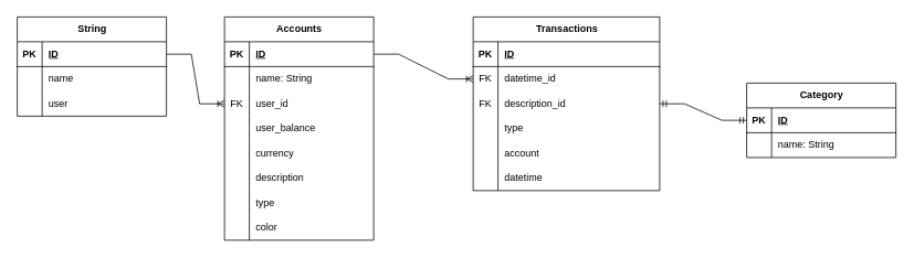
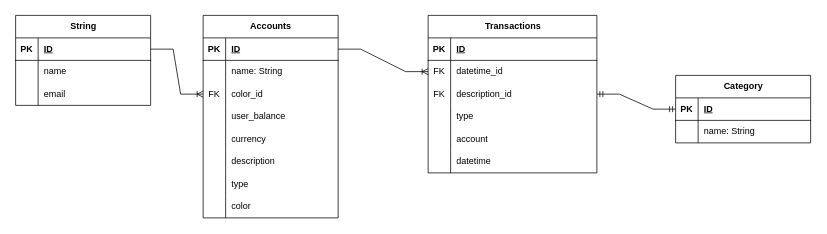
- <mxCell id="11" value="user" style="shape=partialRectangle;connectable=0;fillColor=none;top=0;left=0;bottom=0;right=0;align=left;spacingLeft=6;overflow=hidden;whiteSpace=wrap;html=1;rounded=0;labelBackgroundColor=none;" parent="9" vertex="1"><mxGeometry x="30" width="150" height="30" as="geometry"><mxRectangle width="150" height="30" as="alternateBounds" /></mxGeometry></mxCell>
+ <mxCell id="11" value="email" style="shape=partialRectangle;connectable=0;fillColor=none;top=0;left=0;bottom=0;right=0;align=left;spacingLeft=6;overflow=hidden;whiteSpace=wrap;html=1;rounded=0;labelBackgroundColor=none;" parent="9" vertex="1"><mxGeometry x="30" width="150" height="30" as="geometry"><mxRectangle width="150" height="30" as="alternateBounds" /></mxGeometry></mxCell>
- <mxCell id="21" value="user_id" style="shape=partialRectangle;connectable=0;fillColor=none;top=0;left=0;bottom=0;right=0;align=left;spacingLeft=6;overflow=hidden;whiteSpace=wrap;html=1;rounded=0;labelBackgroundColor=none;" parent="19" vertex="1"><mxGeometry x="30" width="150" height="30" as="geometry"><mxRectangle width="150" height="30" as="alternateBounds" /></mxGeometry></mxCell>
+ <mxCell id="21" value="color_id" style="shape=partialRectangle;connectable=0;fillColor=none;top=0;left=0;bottom=0;right=0;align=left;spacingLeft=6;overflow=hidden;whiteSpace=wrap;html=1;rounded=0;labelBackgroundColor=none;" parent="19" vertex="1"><mxGeometry x="30" width="150" height="30" as="geometry"><mxRectangle width="150" height="30" as="alternateBounds" /></mxGeometry></mxCell>
